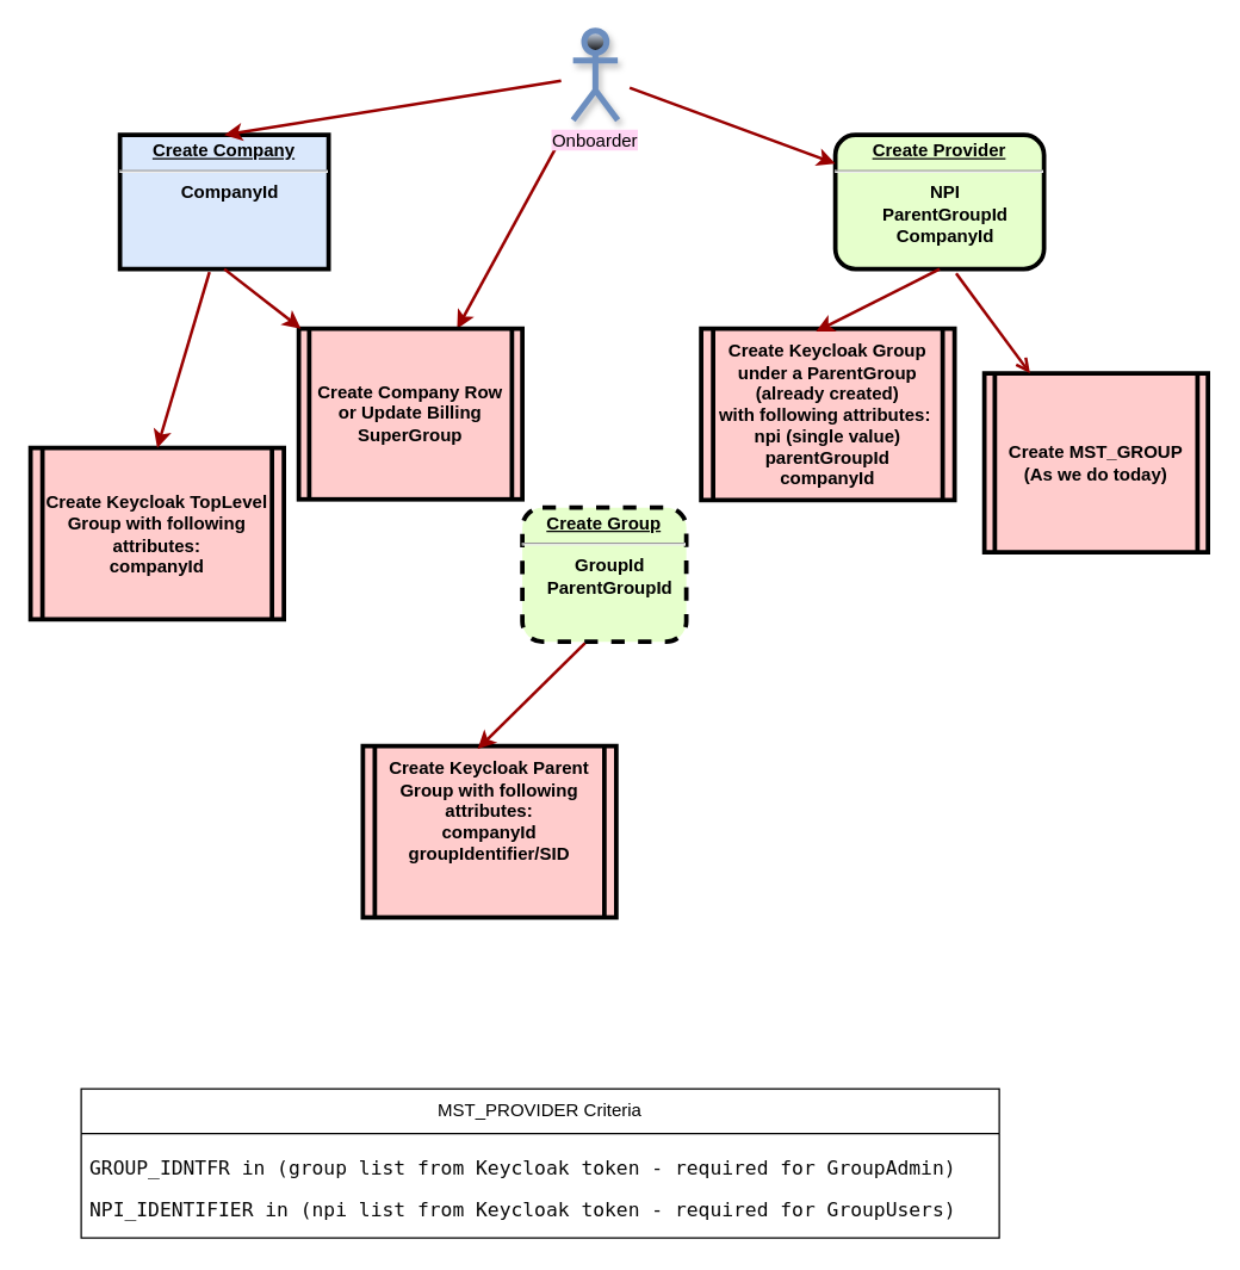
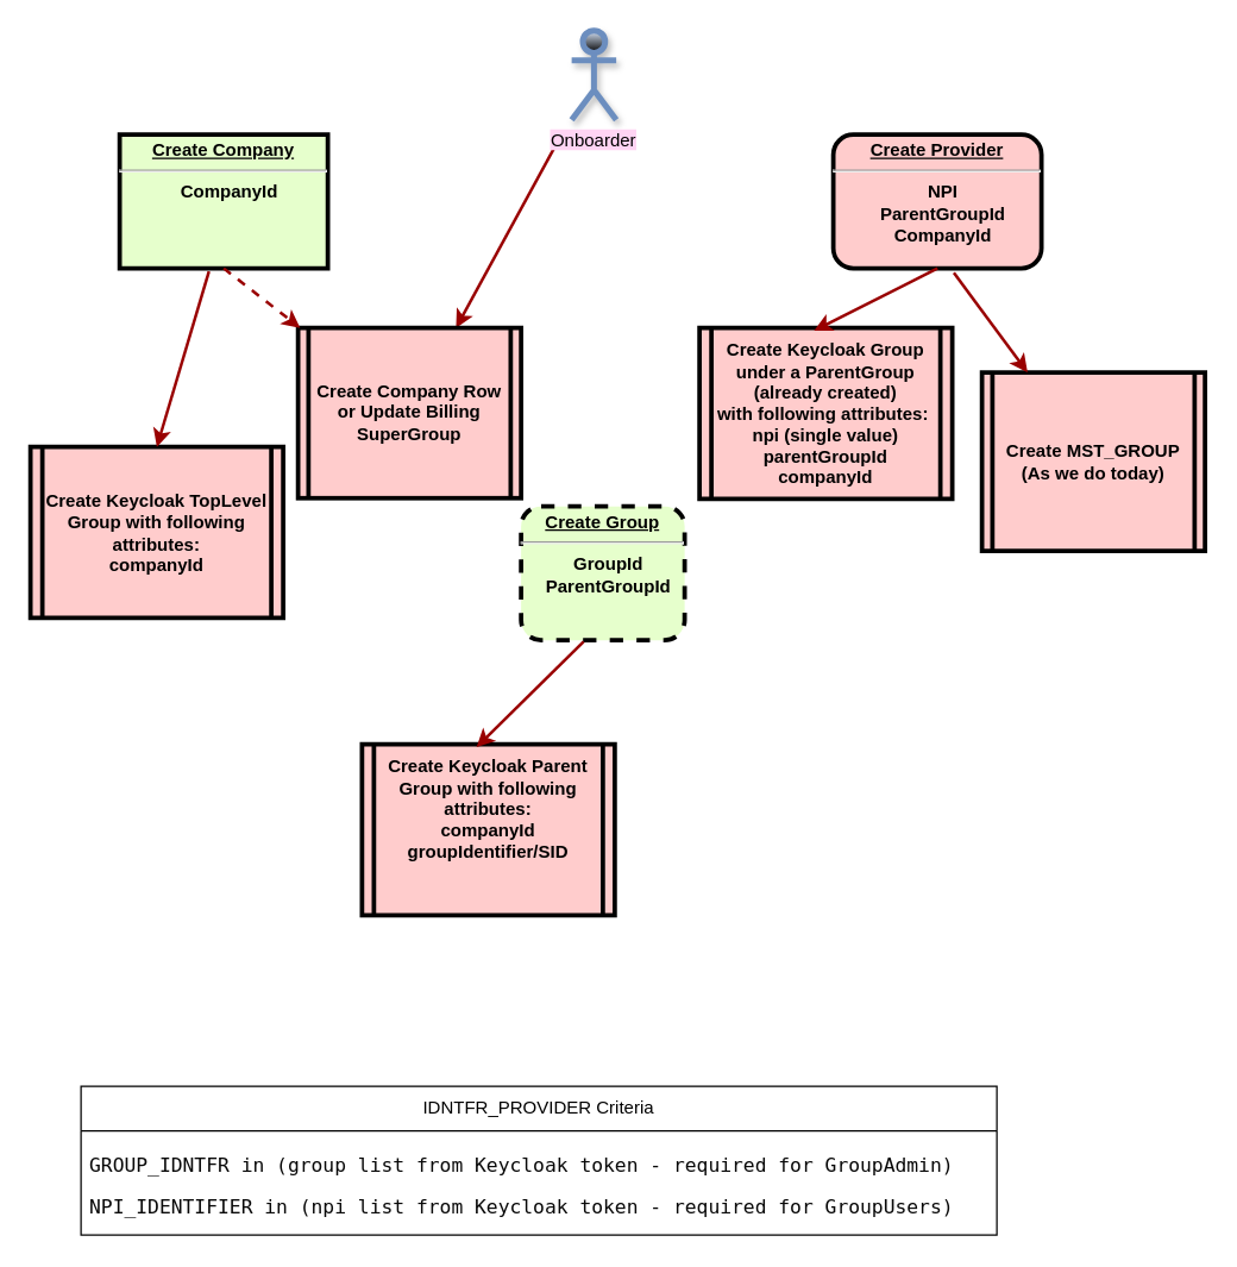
- <mxCell id="7" value="" style="edgeStyle=none;noEdgeStyle=1;strokeColor=#990000;strokeWidth=2;entryX=0.5;entryY=0;entryDx=0;entryDy=0;" edge="1" parent="1" source="18" target="5"><mxGeometry width="100" height="100" relative="1" as="geometry"><mxPoint x="281" y="50" as="sourcePoint" /><mxPoint x="281" y="130" as="targetPoint" /><Array as="points" /></mxGeometry></mxCell>
- <mxCell id="8" value="" style="edgeStyle=none;noEdgeStyle=1;strokeColor=#990000;strokeWidth=2;" edge="1" parent="1" source="18" target="6"><mxGeometry width="100" height="100" relative="1" as="geometry"><mxPoint x="281" y="50" as="sourcePoint" /><mxPoint x="105" y="130" as="targetPoint" /><Array as="points" /></mxGeometry></mxCell>
- <mxCell id="5" value="&lt;p style=&quot;margin: 0px; margin-top: 4px; text-align: center; text-decoration: underline;&quot;&gt;&lt;strong&gt;Create Company&lt;br&gt;&lt;/strong&gt;&lt;/p&gt;&lt;hr&gt;&lt;p style=&quot;margin: 0px; margin-left: 8px;&quot;&gt;CompanyId&lt;/p&gt;" style="verticalAlign=middle;align=center;overflow=fill;fontSize=12;fontFamily=Helvetica;html=1;rounded=1;fontStyle=1;strokeWidth=3;fillColor=#dae8fc;arcSize=0;" vertex="1" parent="1"><mxGeometry x="80" y="90" width="140" height="90" as="geometry" /></mxCell>
+ <mxCell id="5" value="&lt;p style=&quot;margin: 0px; margin-top: 4px; text-align: center; text-decoration: underline;&quot;&gt;&lt;strong&gt;Create Company&lt;br&gt;&lt;/strong&gt;&lt;/p&gt;&lt;hr&gt;&lt;p style=&quot;margin: 0px; margin-left: 8px;&quot;&gt;CompanyId&lt;/p&gt;" style="verticalAlign=middle;align=center;overflow=fill;fontSize=12;fontFamily=Helvetica;html=1;rounded=1;fontStyle=1;strokeWidth=3;fillColor=#E6FFCC;arcSize=0;" vertex="1" parent="1"><mxGeometry x="80" y="90" width="140" height="90" as="geometry" /></mxCell>
- <mxCell id="6" value="&lt;p style=&quot;margin: 0px; margin-top: 4px; text-align: center; text-decoration: underline;&quot;&gt;&lt;strong&gt;Create Provider&lt;br&gt;&lt;/strong&gt;&lt;/p&gt;&lt;hr&gt;&lt;p style=&quot;margin: 0px; margin-left: 8px;&quot;&gt;NPI&lt;/p&gt;&lt;p style=&quot;margin: 0px; margin-left: 8px;&quot;&gt;ParentGroupId&lt;/p&gt;&lt;p style=&quot;margin: 0px; margin-left: 8px;&quot;&gt;CompanyId&lt;/p&gt;" style="verticalAlign=middle;align=center;overflow=fill;fontSize=12;fontFamily=Helvetica;html=1;rounded=1;fontStyle=1;strokeWidth=3;fillColor=#E6FFCC" vertex="1" parent="1"><mxGeometry x="560" y="90" width="140" height="90" as="geometry" /></mxCell>
+ <mxCell id="6" value="&lt;p style=&quot;margin: 0px; margin-top: 4px; text-align: center; text-decoration: underline;&quot;&gt;&lt;strong&gt;Create Provider&lt;br&gt;&lt;/strong&gt;&lt;/p&gt;&lt;hr&gt;&lt;p style=&quot;margin: 0px; margin-left: 8px;&quot;&gt;NPI&lt;/p&gt;&lt;p style=&quot;margin: 0px; margin-left: 8px;&quot;&gt;ParentGroupId&lt;/p&gt;&lt;p style=&quot;margin: 0px; margin-left: 8px;&quot;&gt;CompanyId&lt;/p&gt;" style="verticalAlign=middle;align=center;overflow=fill;fontSize=12;fontFamily=Helvetica;html=1;rounded=1;fontStyle=1;strokeWidth=3;fillColor=#ffcccc;" vertex="1" parent="1"><mxGeometry x="560" y="90" width="140" height="90" as="geometry" /></mxCell>
- <mxCell id="17" value="" style="edgeStyle=none;noEdgeStyle=1;strokeColor=#990000;strokeWidth=2;exitX=0.5;exitY=1;exitDx=0;exitDy=0;" edge="1" parent="1" source="5" target="15"><mxGeometry width="100" height="100" relative="1" as="geometry"><mxPoint x="150" y="192" as="sourcePoint" /><mxPoint x="115" y="310" as="targetPoint" /><Array as="points" /></mxGeometry></mxCell>
+ <mxCell id="17" value="" style="edgeStyle=none;noEdgeStyle=1;strokeColor=#990000;strokeWidth=2;exitX=0.5;exitY=1;exitDx=0;exitDy=0;dashed=1;" edge="1" parent="1" source="5" target="15"><mxGeometry width="100" height="100" relative="1" as="geometry"><mxPoint x="150" y="192" as="sourcePoint" /><mxPoint x="115" y="310" as="targetPoint" /><Array as="points" /></mxGeometry></mxCell>
- <mxCell id="11" value="" style="edgeStyle=none;noEdgeStyle=1;strokeColor=#990000;strokeWidth=2;exitX=0.579;exitY=1.033;exitDx=0;exitDy=0;exitPerimeter=0;endArrow=open;" edge="1" parent="1" source="6" target="2"><mxGeometry width="100" height="100" relative="1" as="geometry"><mxPoint x="640" y="210" as="sourcePoint" /><mxPoint x="527" y="267" as="targetPoint" /></mxGeometry></mxCell>
+ <mxCell id="11" value="" style="edgeStyle=none;noEdgeStyle=1;strokeColor=#990000;strokeWidth=2;exitX=0.579;exitY=1.033;exitDx=0;exitDy=0;exitPerimeter=0;" edge="1" parent="1" source="6" target="2"><mxGeometry width="100" height="100" relative="1" as="geometry"><mxPoint x="640" y="210" as="sourcePoint" /><mxPoint x="527" y="267" as="targetPoint" /></mxGeometry></mxCell>
- <mxCell id="19" value="MST_PROVIDER Criteria" style="swimlane;fontStyle=0;childLayout=stackLayout;horizontal=1;startSize=30;horizontalStack=0;resizeParent=1;resizeParentMax=0;resizeLast=0;collapsible=1;marginBottom=0;whiteSpace=wrap;html=1;" vertex="1" parent="1"><mxGeometry x="54" y="730" width="616" height="100" as="geometry"><mxRectangle x="54" y="770" width="180" height="30" as="alternateBounds" /></mxGeometry></mxCell>
+ <mxCell id="19" value="IDNTFR_PROVIDER Criteria" style="swimlane;fontStyle=0;childLayout=stackLayout;horizontal=1;startSize=30;horizontalStack=0;resizeParent=1;resizeParentMax=0;resizeLast=0;collapsible=1;marginBottom=0;whiteSpace=wrap;html=1;" vertex="1" parent="1"><mxGeometry x="54" y="730" width="616" height="100" as="geometry"><mxRectangle x="54" y="770" width="180" height="30" as="alternateBounds" /></mxGeometry></mxCell>
